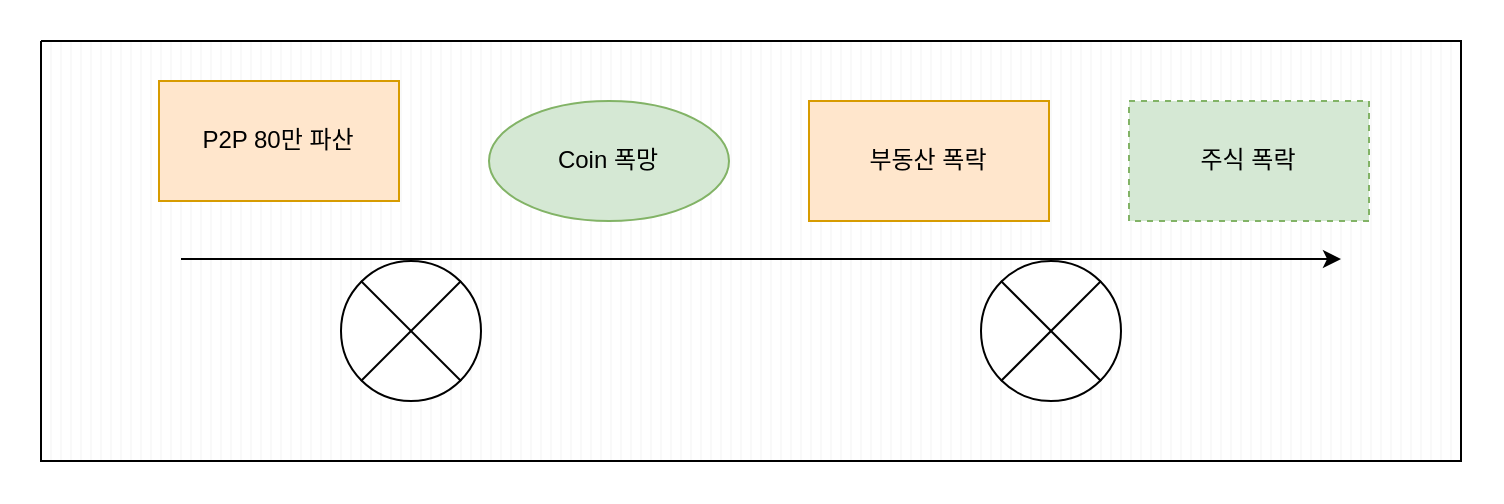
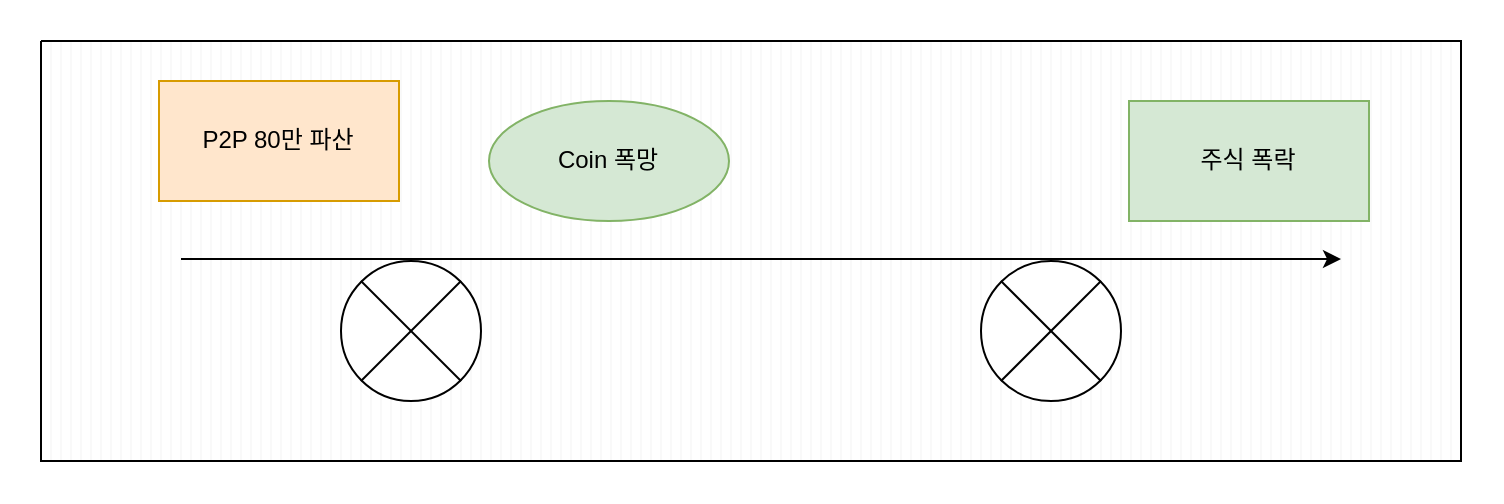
- <mxCell id="6" value="부동산 폭락" style="rounded=0;whiteSpace=wrap;html=1;fillColor=#ffe6cc;strokeColor=#d79b00;" vertex="1" parent="1"><mxGeometry x="404" y="50" width="120" height="60" as="geometry" /></mxCell>
- <mxCell id="9" value="주식 폭락" style="rounded=0;whiteSpace=wrap;html=1;fillColor=#d5e8d4;strokeColor=#82b366;dashed=1;" vertex="1" parent="1"><mxGeometry x="564" y="50" width="120" height="60" as="geometry" /></mxCell>
+ <mxCell id="9" value="주식 폭락" style="rounded=0;whiteSpace=wrap;html=1;fillColor=#d5e8d4;strokeColor=#82b366;" vertex="1" parent="1"><mxGeometry x="564" y="50" width="120" height="60" as="geometry" /></mxCell>
